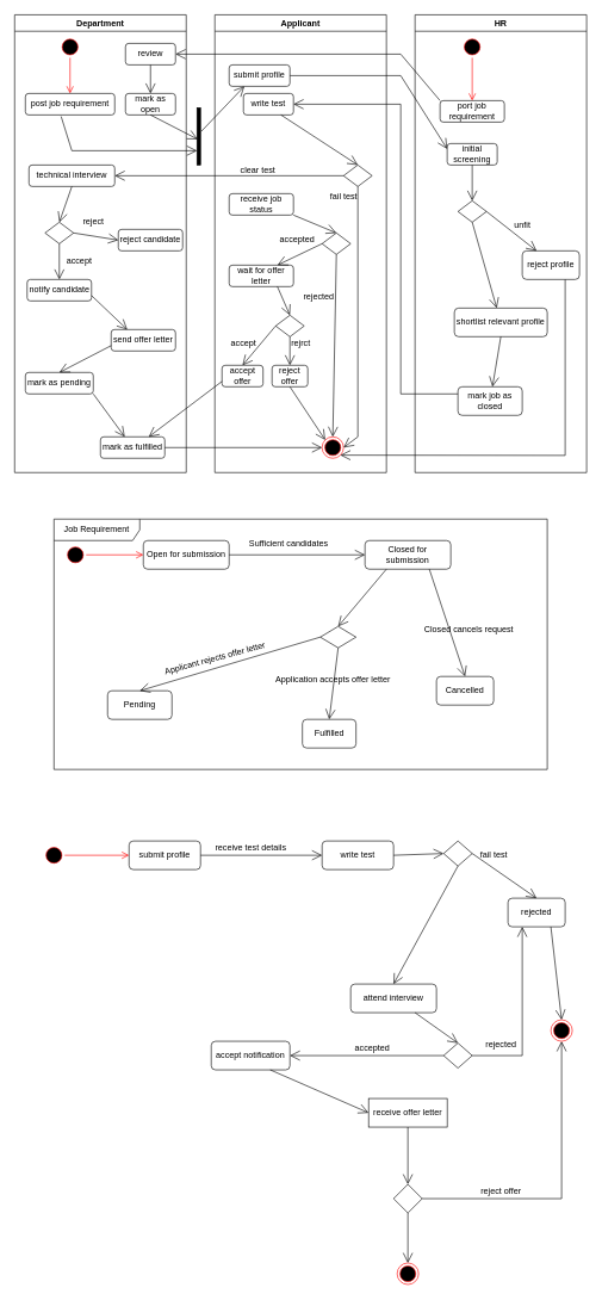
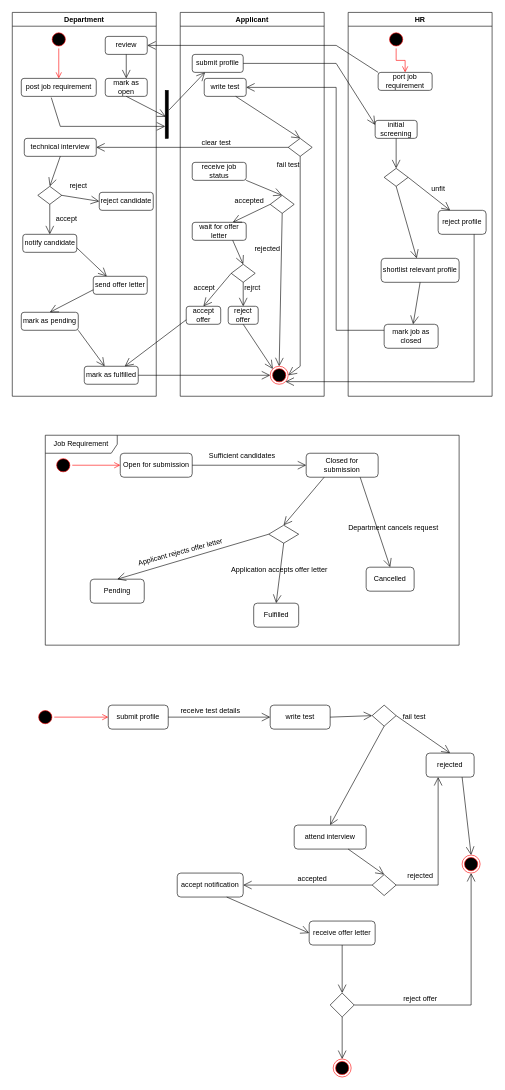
- <mxCell id="47" value="port job requirement" style="rounded=1;whiteSpace=wrap;html=1;" vertex="1" parent="46"><mxGeometry x="35" y="120" width="90" height="30" as="geometry" /></mxCell>
+ <mxCell id="47" value="port job requirement" style="rounded=1;whiteSpace=wrap;html=1;" vertex="1" parent="46"><mxGeometry x="50" y="100" width="90" height="30" as="geometry" /></mxCell>
- <mxCell id="106" value="Closed cancels request" style="text;html=1;align=center;verticalAlign=middle;resizable=0;points=[];autosize=1;strokeColor=none;fillColor=none;" vertex="1" parent="1"><mxGeometry x="570" y="865" width="170" height="30" as="geometry" /></mxCell>
+ <mxCell id="106" value="Department cancels request" style="text;html=1;align=center;verticalAlign=middle;resizable=0;points=[];autosize=1;strokeColor=none;fillColor=none;" vertex="1" parent="1"><mxGeometry x="570" y="865" width="170" height="30" as="geometry" /></mxCell>
- <mxCell id="66" value="receive offer letter" style="whiteSpace=wrap;html=1;rounded=0;" vertex="1" parent="1"><mxGeometry x="515" y="1535" width="110" height="40" as="geometry" /></mxCell>
+ <mxCell id="66" value="receive offer letter" style="rounded=1;whiteSpace=wrap;html=1;" vertex="1" parent="1"><mxGeometry x="515" y="1535" width="110" height="40" as="geometry" /></mxCell>
